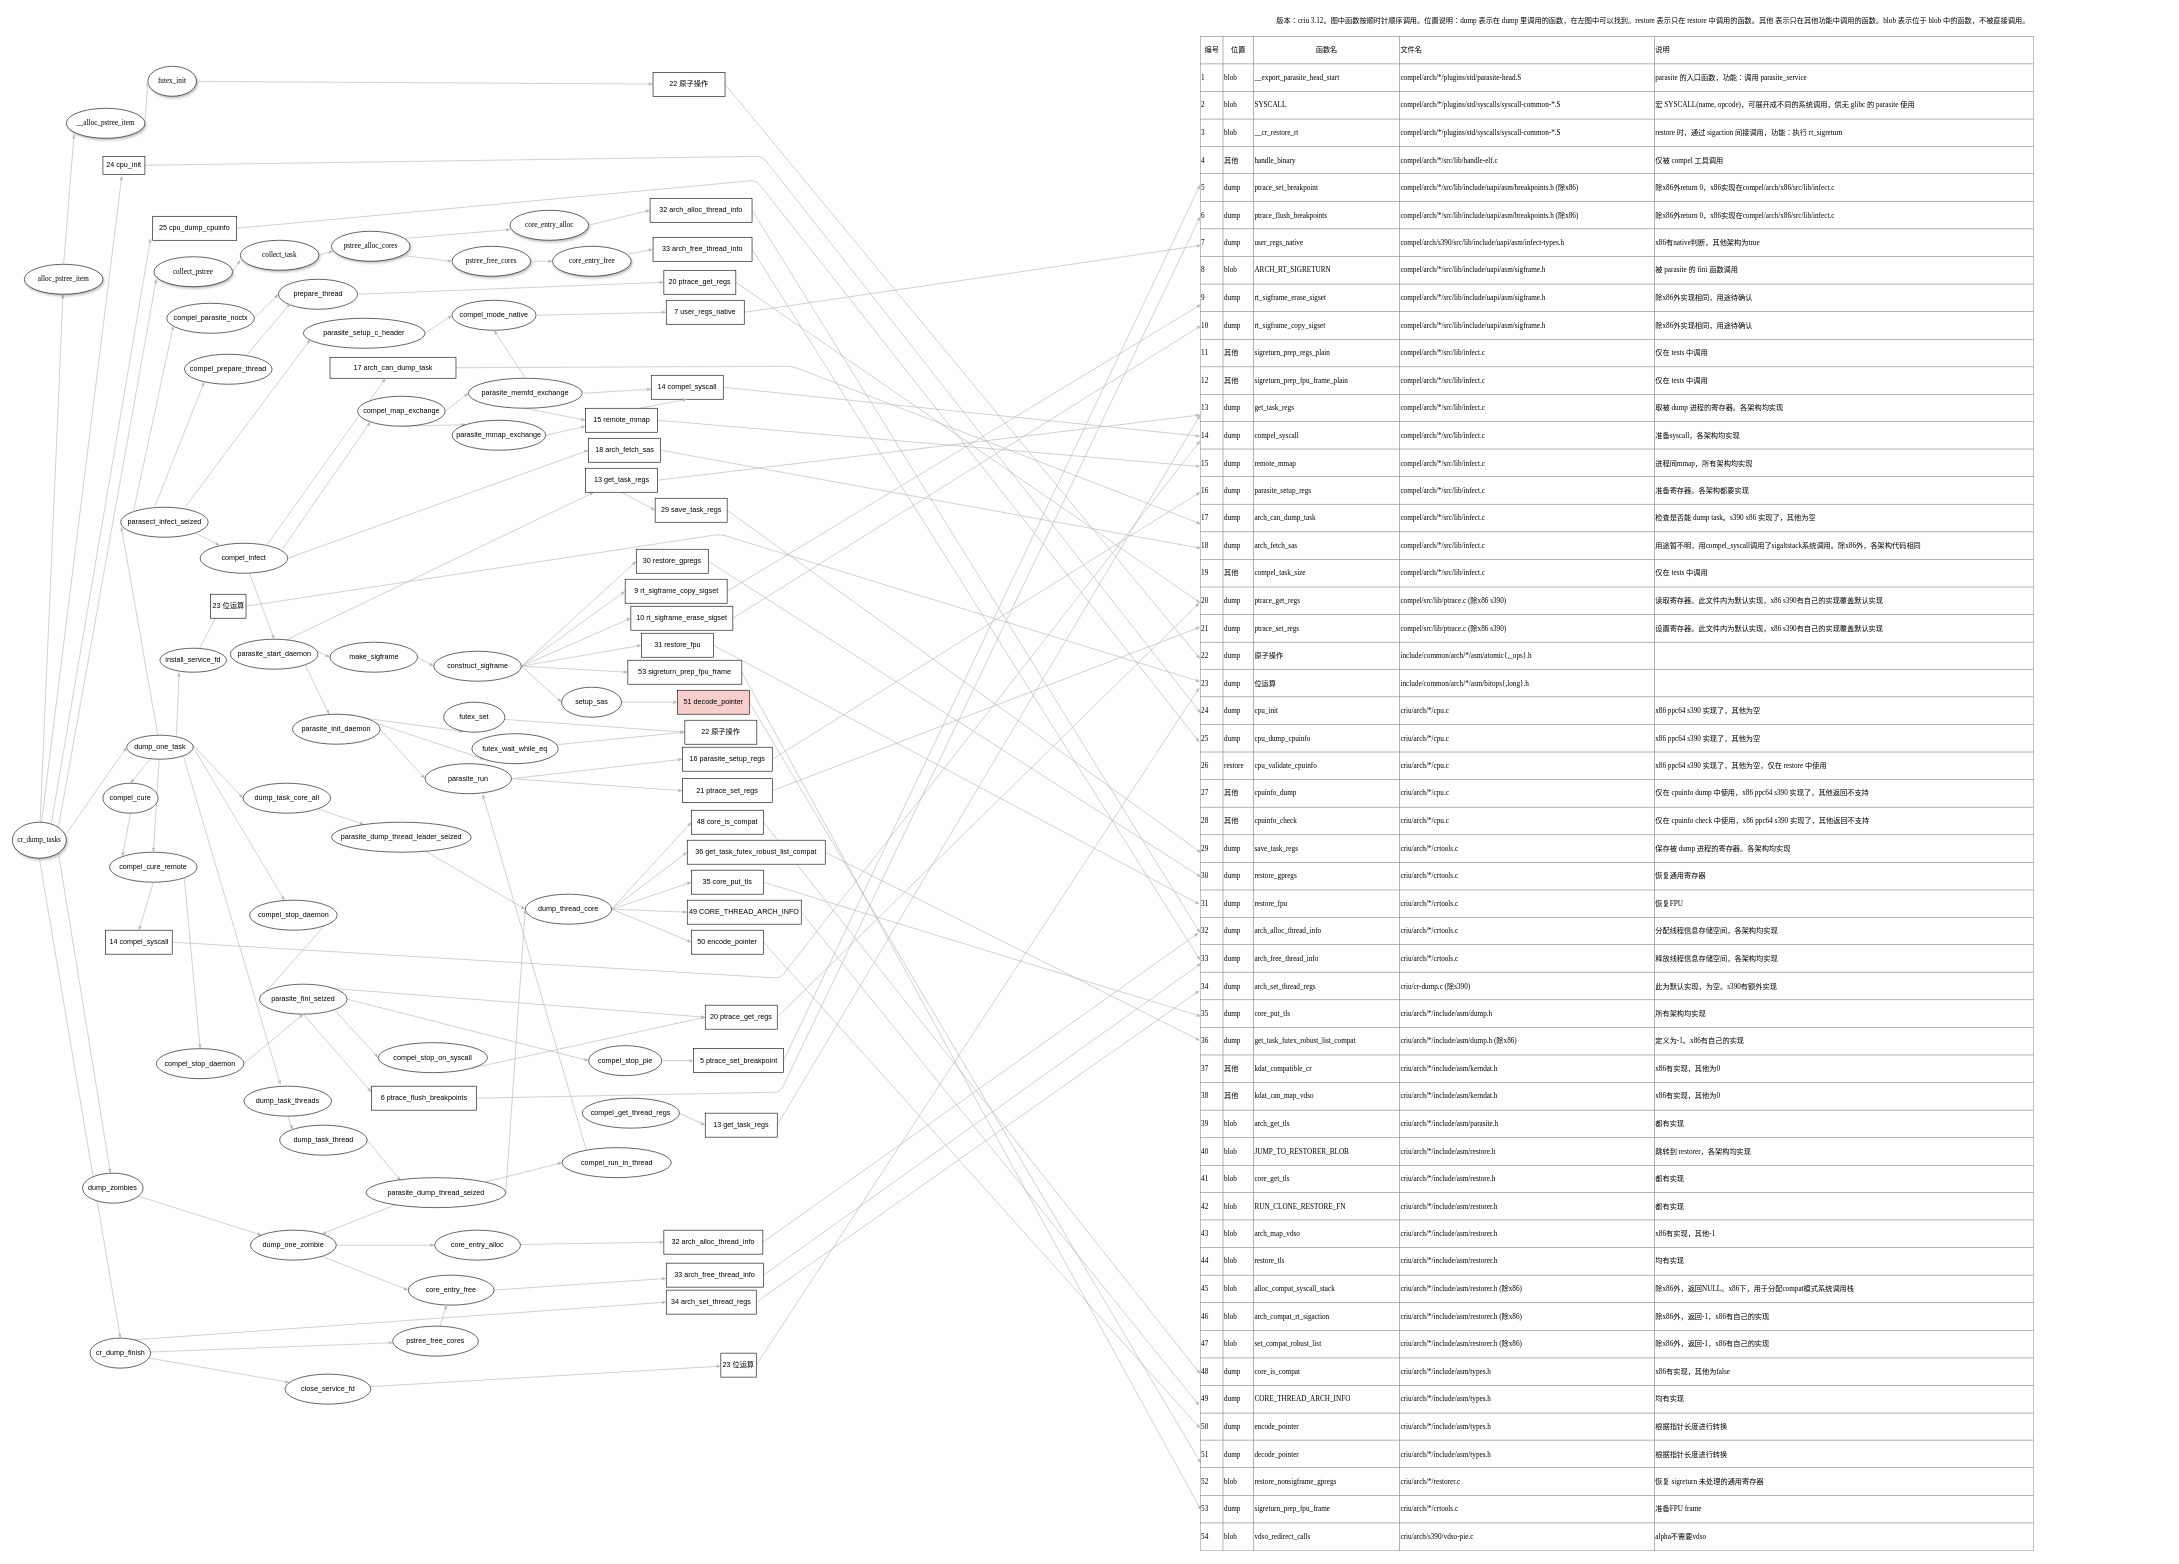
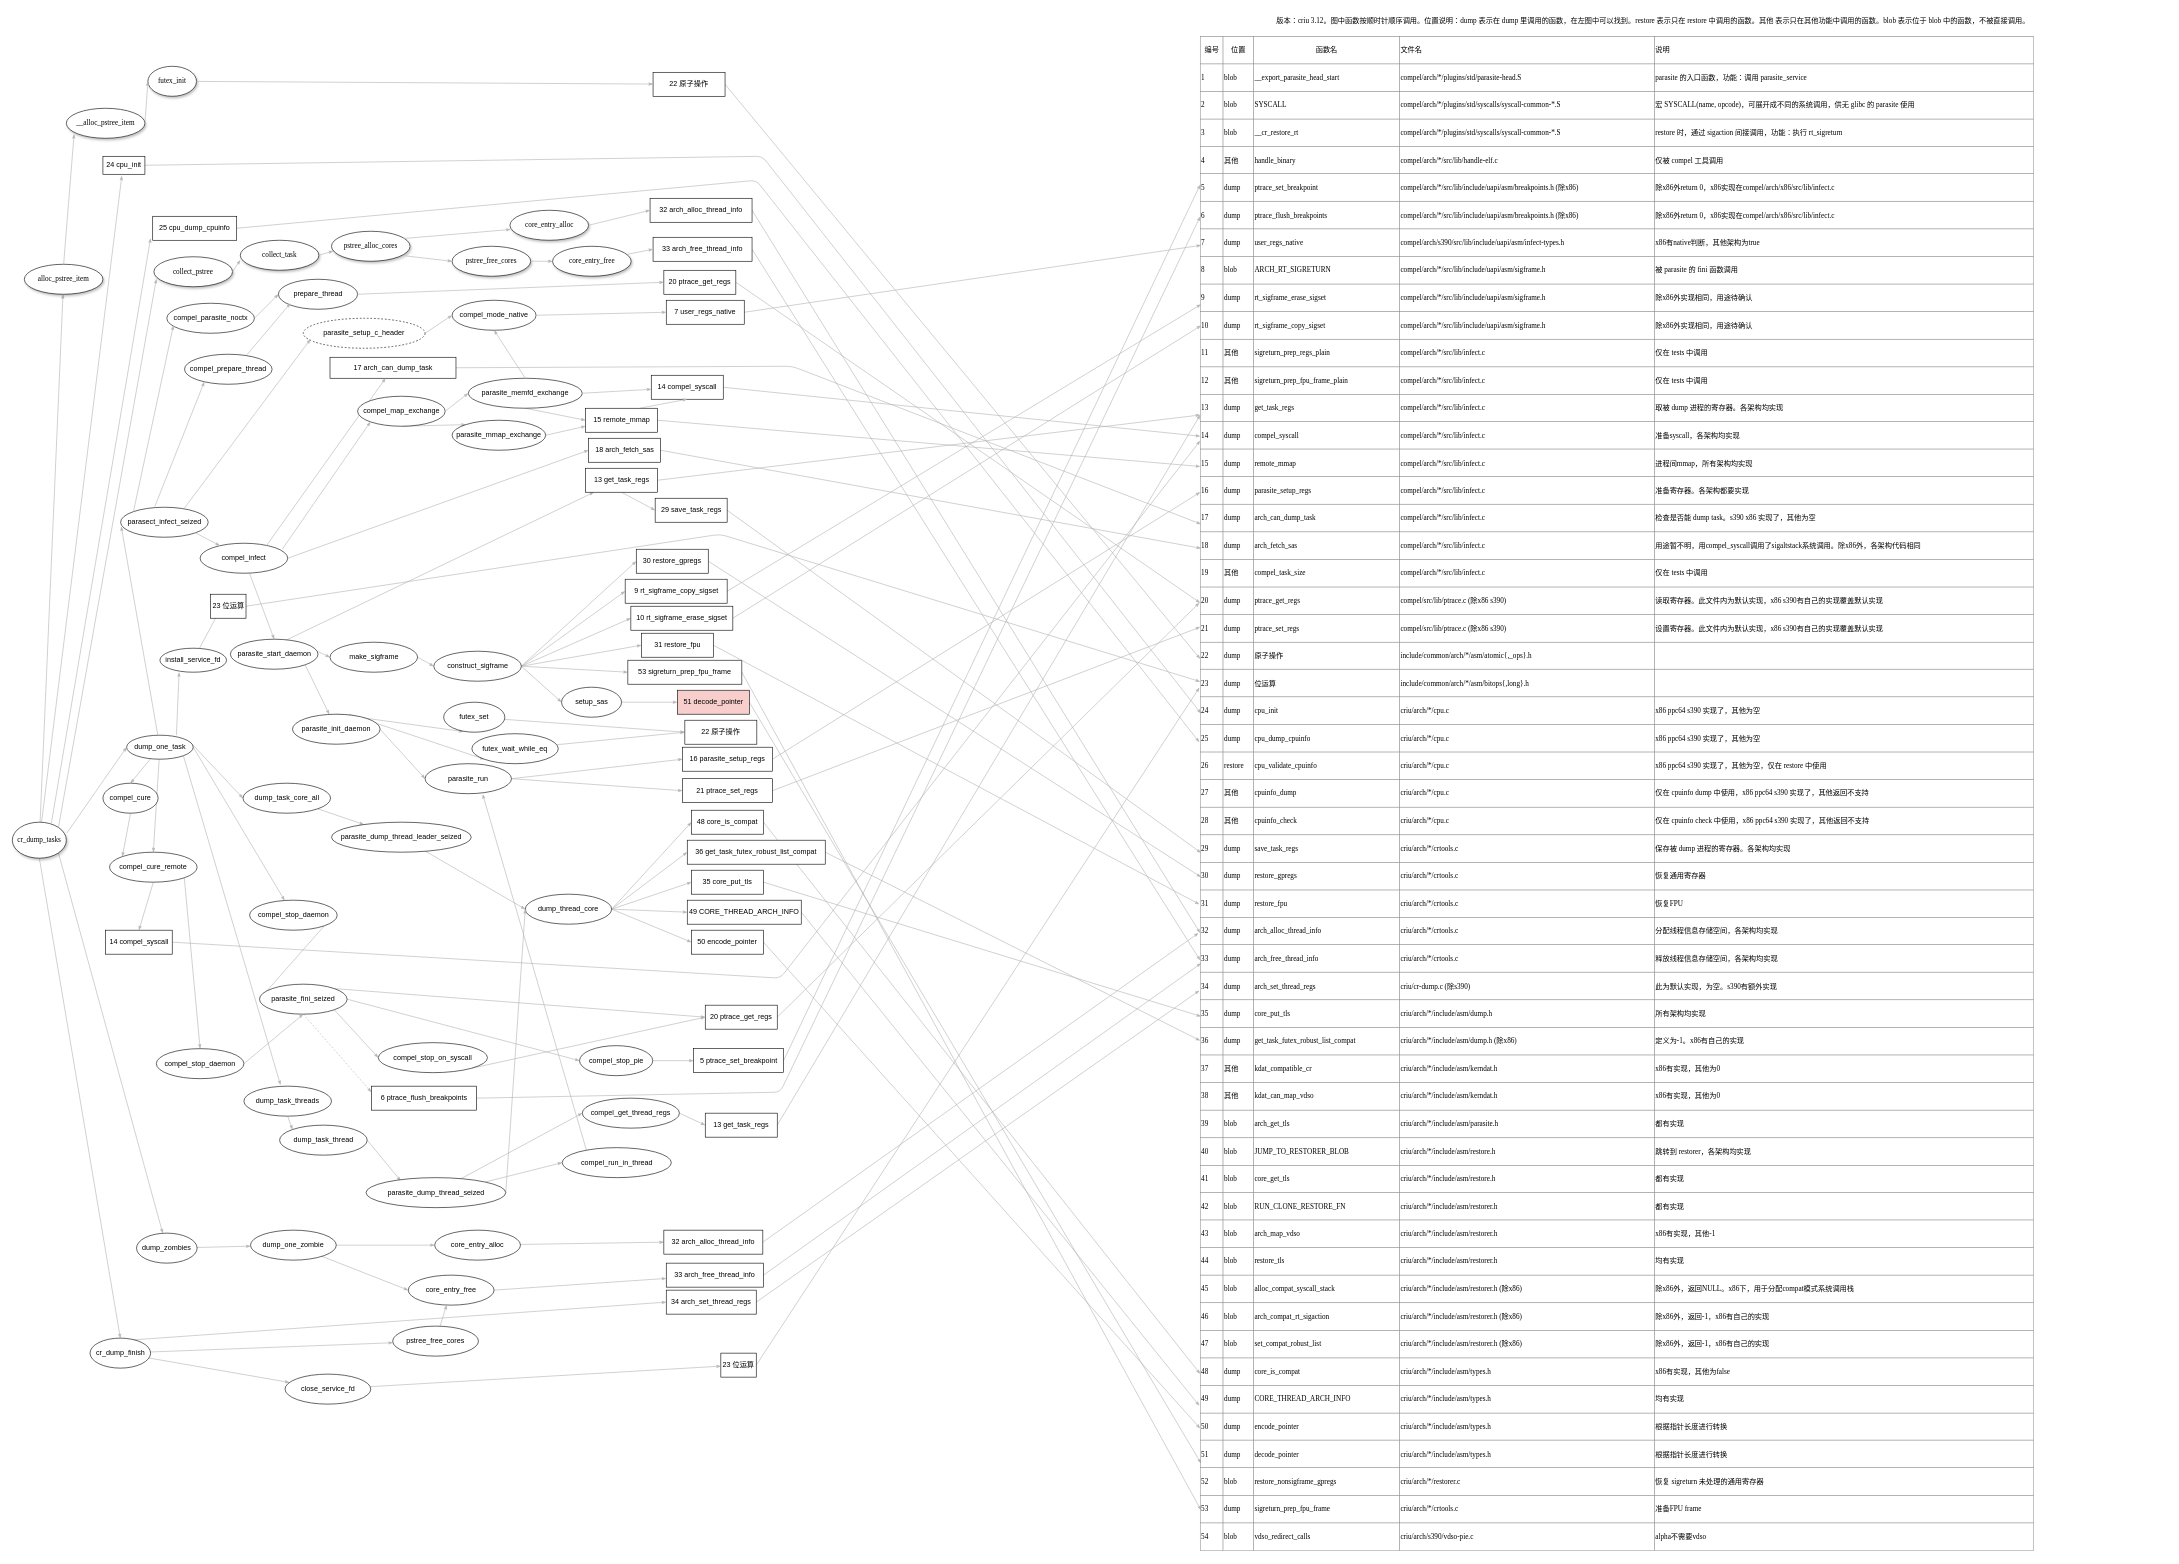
- <mxCell id="58" value="parasite_setup_c_header" style="ellipse;whiteSpace=wrap;html=1;" vertex="1" parent="1"><mxGeometry x="505" y="530" width="203" height="50" as="geometry" /></mxCell>
+ <mxCell id="58" value="parasite_setup_c_header" style="ellipse;whiteSpace=wrap;html=1;dashed=1;" vertex="1" parent="1"><mxGeometry x="505" y="530" width="203" height="50" as="geometry" /></mxCell>
- <mxCell id="166" style="edgeStyle=none;orthogonalLoop=1;jettySize=auto;html=1;exitX=0.5;exitY=1;exitDx=0;exitDy=0;entryX=0;entryY=0.25;entryDx=0;entryDy=0;labelBackgroundColor=none;startFill=0;startSize=5;endArrow=classicThin;endFill=1;endSize=5;strokeColor=#B3B3B3;strokeWidth=1;fontFamily=Verdana;fontSize=12;" edge="1" parent="1" source="167" target="177"><mxGeometry relative="1" as="geometry" /></mxCell>
+ <mxCell id="166" style="edgeStyle=none;orthogonalLoop=1;jettySize=auto;html=1;exitX=0.5;exitY=1;exitDx=0;exitDy=0;entryX=0;entryY=0.25;entryDx=0;entryDy=0;labelBackgroundColor=none;startFill=0;startSize=5;endArrow=classicThin;endFill=1;endSize=5;strokeColor=#B3B3B3;strokeWidth=1;fontFamily=Verdana;fontSize=12;dashed=1;" edge="1" parent="1" source="167" target="177"><mxGeometry relative="1" as="geometry" /></mxCell>
- <mxCell id="171" value="compel_stop_pie" style="ellipse;whiteSpace=wrap;html=1;" vertex="1" parent="1"><mxGeometry x="980.5" y="1742.5" width="122" height="50" as="geometry" /></mxCell>
+ <mxCell id="171" value="compel_stop_pie" style="ellipse;whiteSpace=wrap;html=1;" vertex="1" parent="1"><mxGeometry x="965.5" y="1742.5" width="122" height="50" as="geometry" /></mxCell>
- <mxCell id="202" value="dump_zombies" style="ellipse;whiteSpace=wrap;html=1;" vertex="1" parent="1"><mxGeometry x="137" y="1955" width="101" height="50" as="geometry" /></mxCell>
+ <mxCell id="202" value="dump_zombies" style="ellipse;whiteSpace=wrap;html=1;" vertex="1" parent="1"><mxGeometry x="227" y="2055" width="101" height="50" as="geometry" /></mxCell>
- <mxCell id="182" style="edgeStyle=none;orthogonalLoop=1;jettySize=auto;html=1;exitX=0.67;exitY=0.06;exitDx=0;exitDy=0;labelBackgroundColor=none;startFill=0;startSize=5;endArrow=classicThin;endFill=1;endSize=5;strokeColor=#B3B3B3;strokeWidth=1;fontFamily=Verdana;fontSize=12;exitPerimeter=0;" edge="1" parent="1" source="185" target="205"><mxGeometry relative="1" as="geometry" /></mxCell>
+ <mxCell id="182" style="edgeStyle=none;orthogonalLoop=1;jettySize=auto;html=1;exitX=0.67;exitY=0.06;exitDx=0;exitDy=0;entryX=0;entryY=0.5;entryDx=0;entryDy=0;labelBackgroundColor=none;startFill=0;startSize=5;endArrow=classicThin;endFill=1;endSize=5;strokeColor=#B3B3B3;strokeWidth=1;fontFamily=Verdana;fontSize=12;exitPerimeter=0;" edge="1" parent="1" source="185" target="187"><mxGeometry relative="1" as="geometry" /></mxCell>
